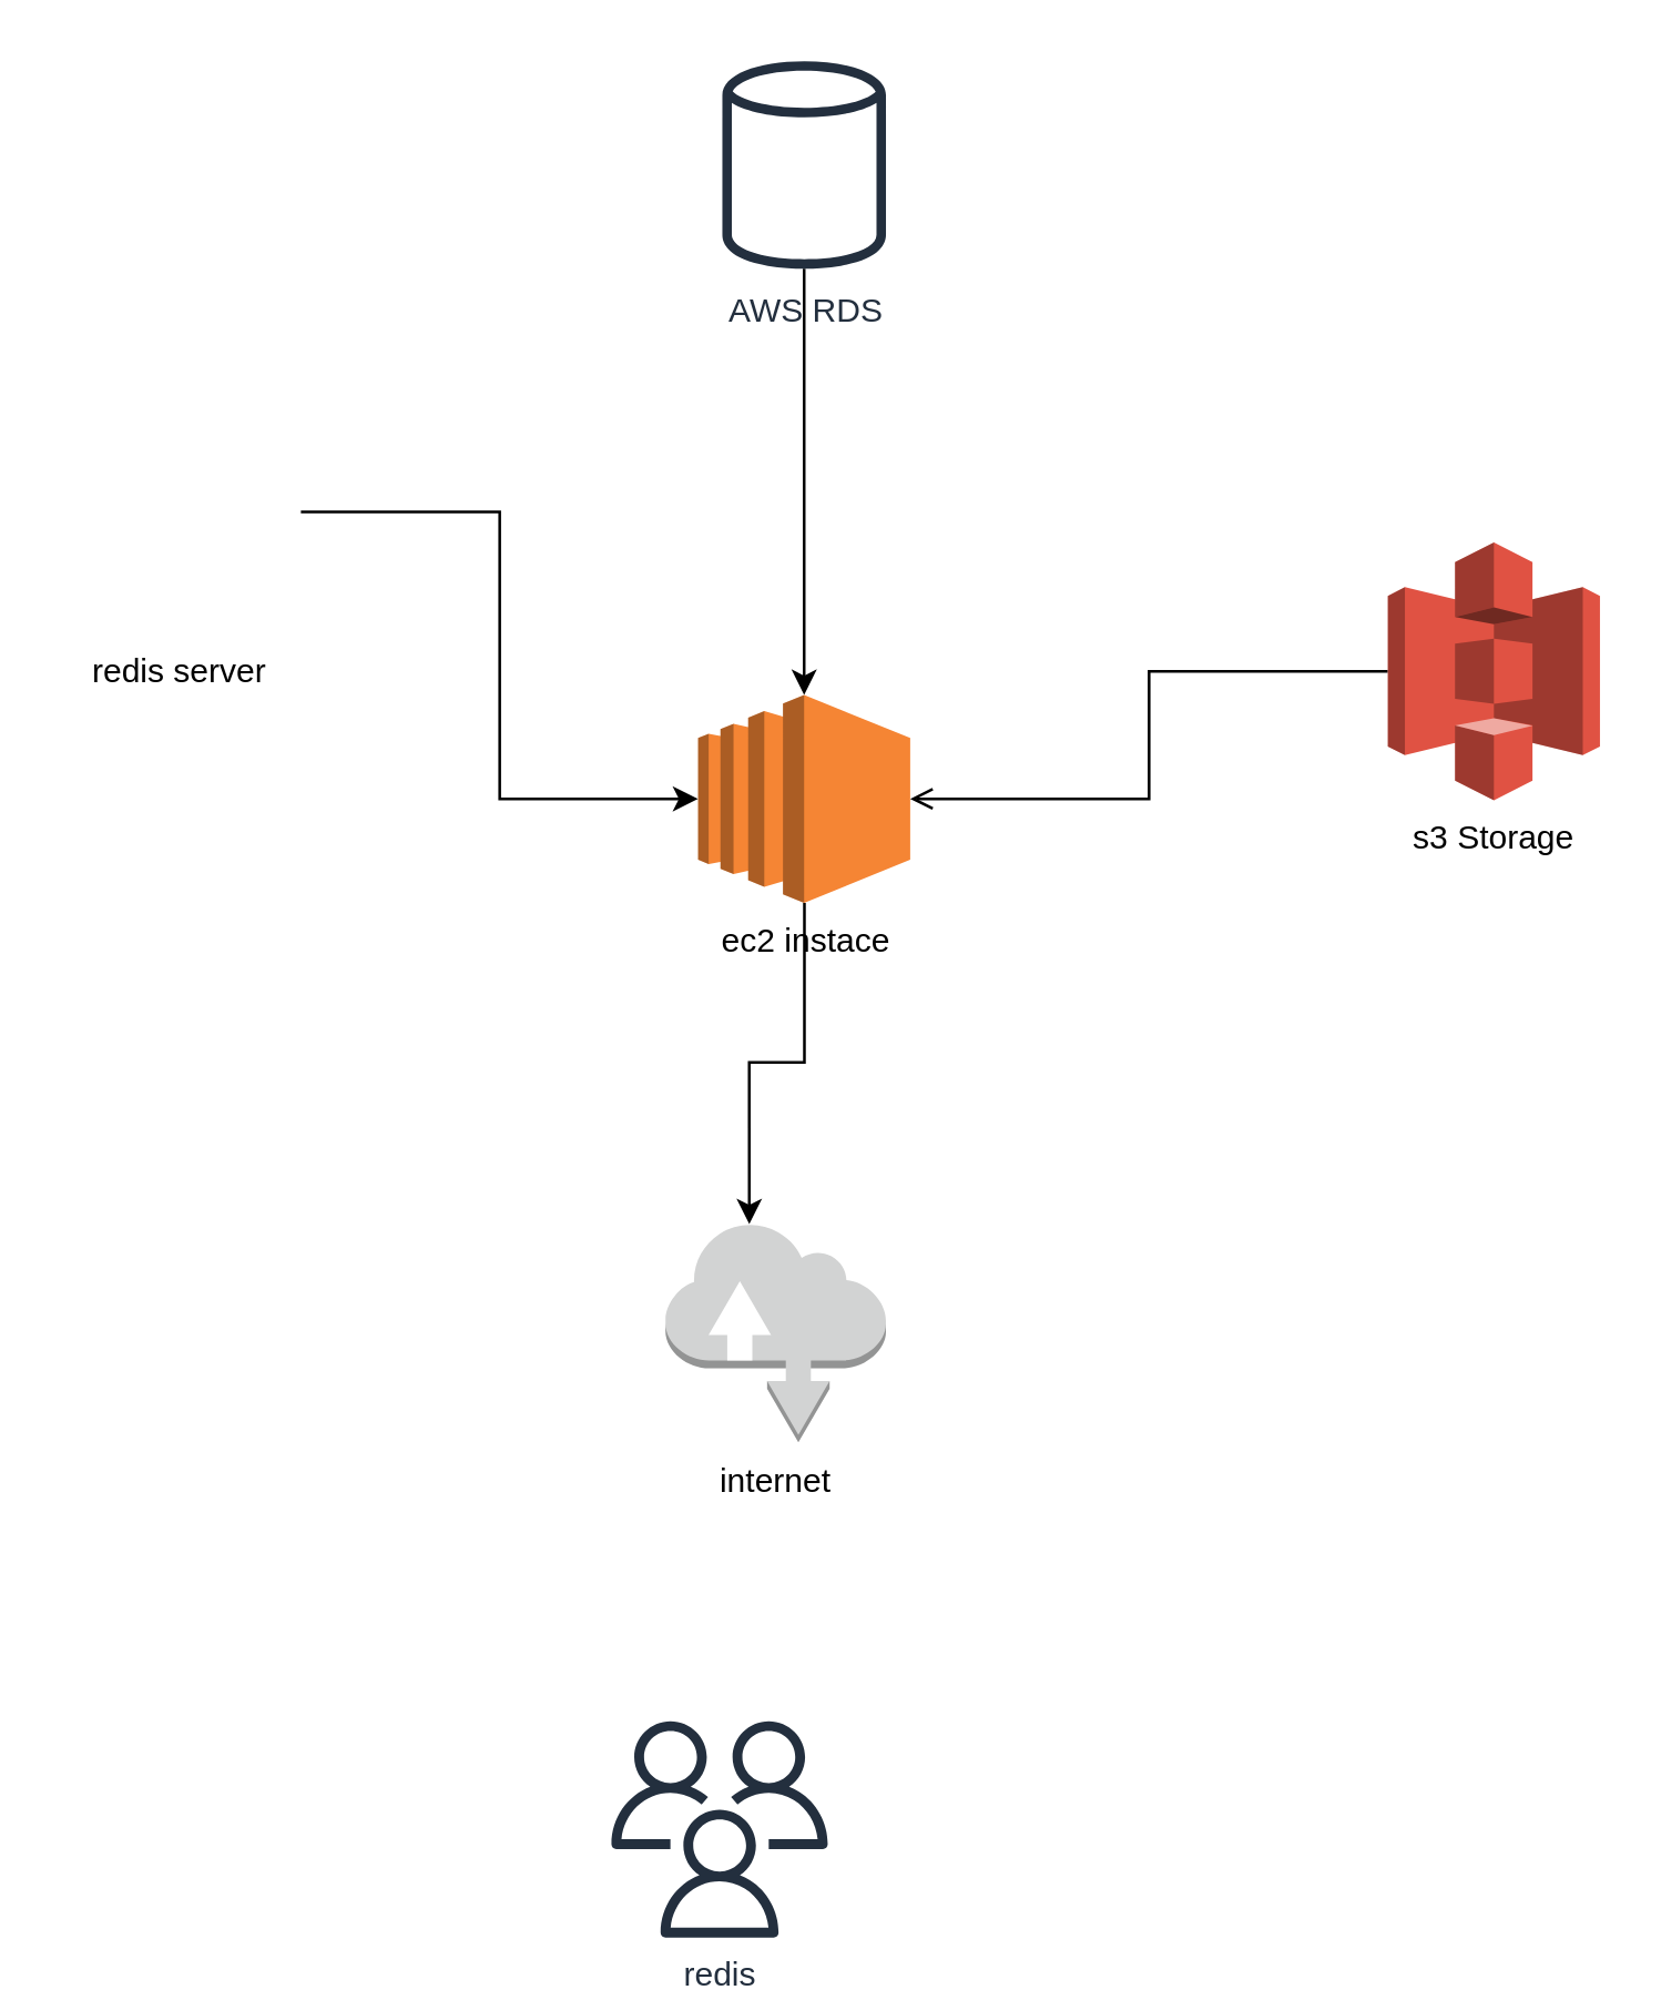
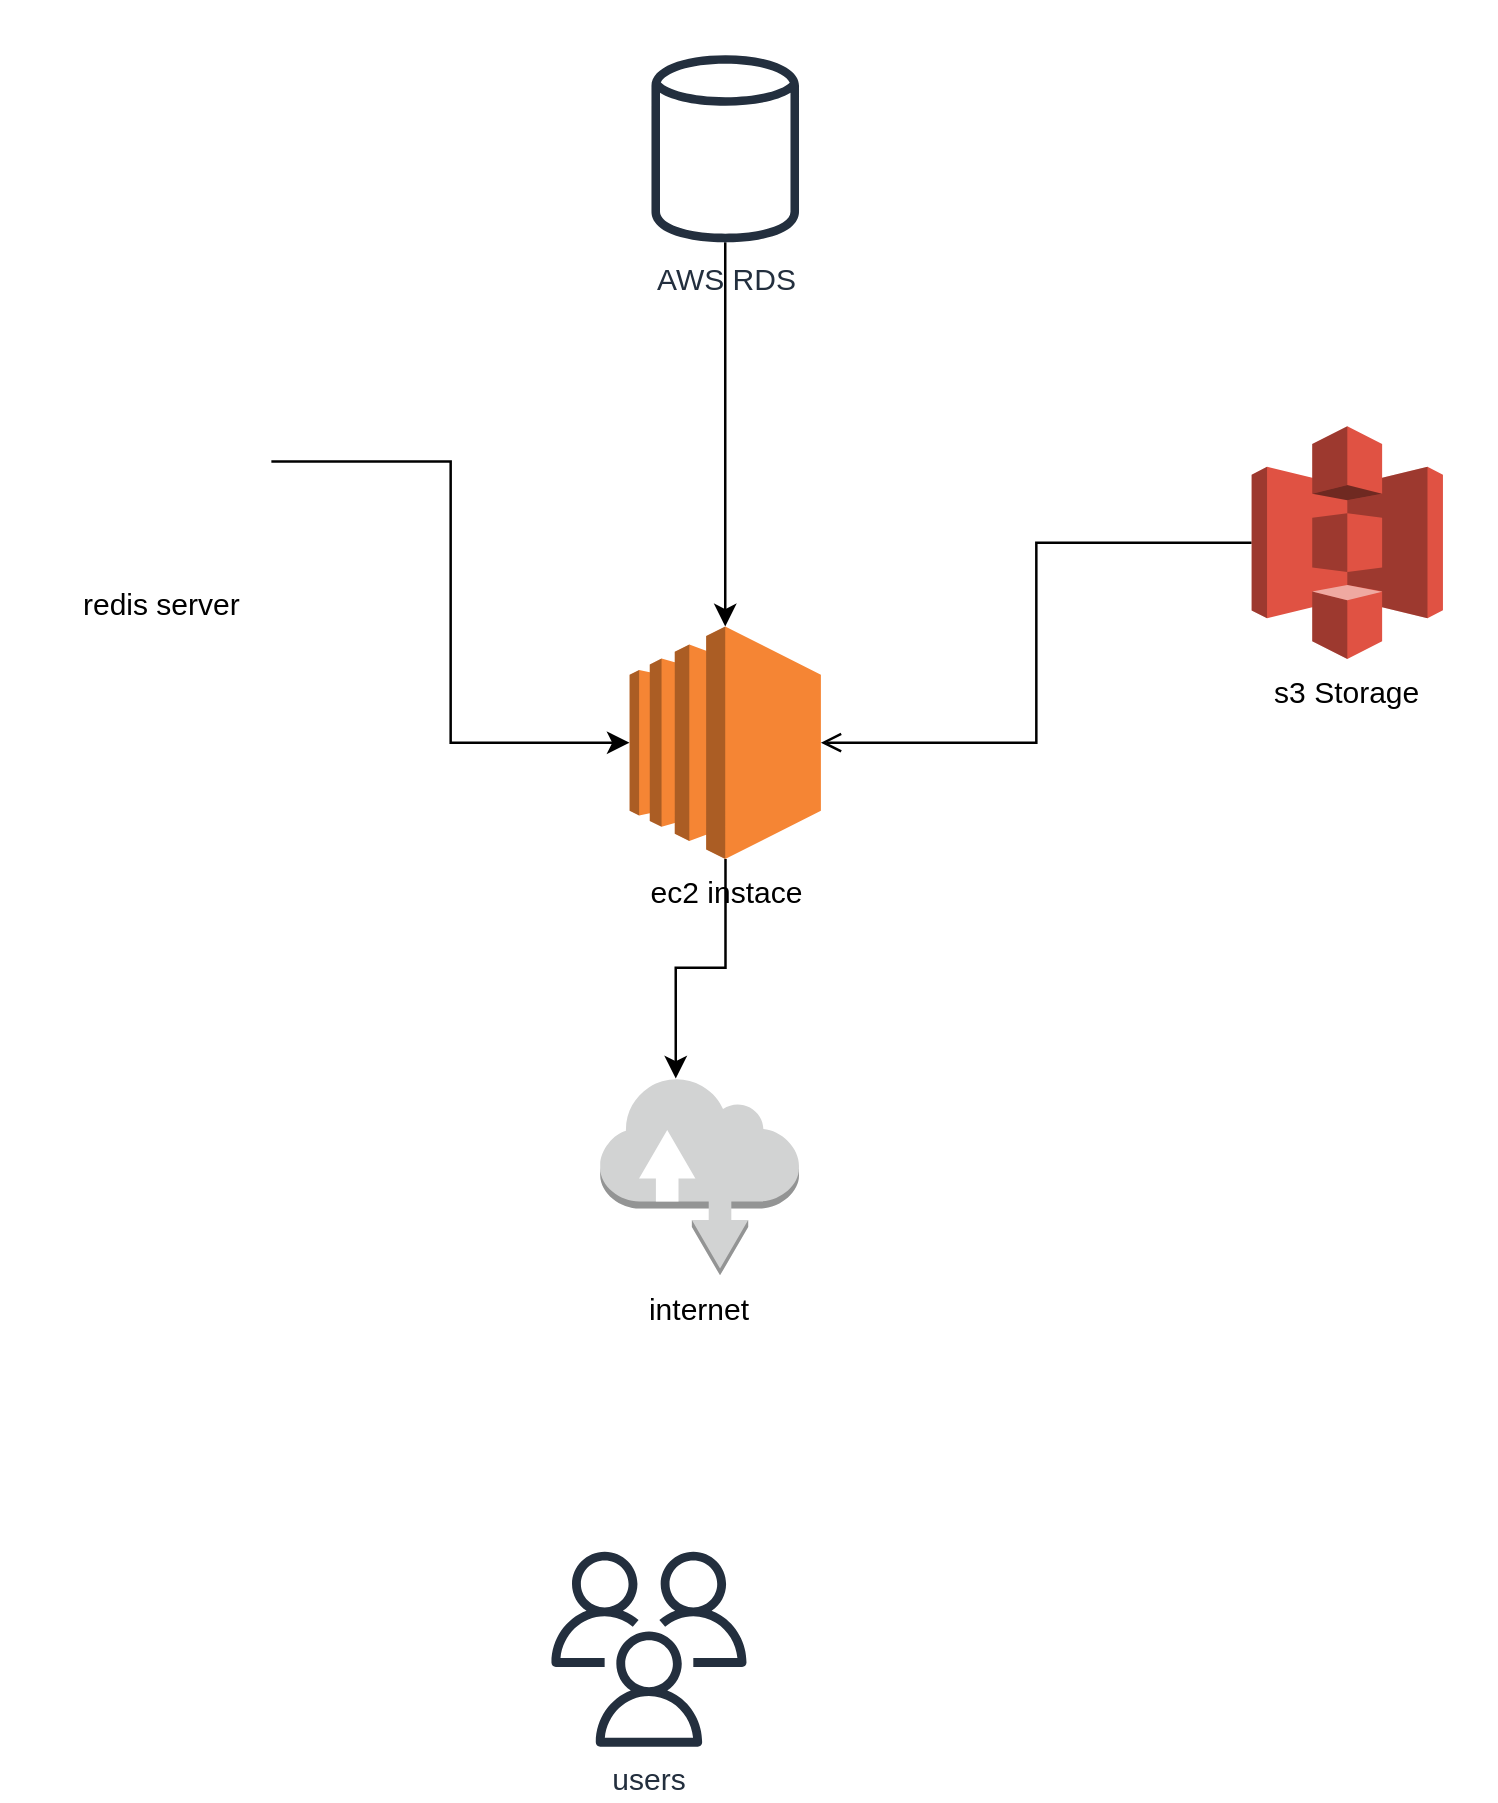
- <mxCell id="6" value="s3 Storage&lt;br&gt;" style="outlineConnect=0;dashed=0;verticalLabelPosition=bottom;verticalAlign=top;align=center;html=1;shape=mxgraph.aws3.s3;fillColor=#E05243;gradientColor=none;" vertex="1" parent="1"><mxGeometry x="500" y="195" width="76.5" height="93" as="geometry" /></mxCell>
+ <mxCell id="6" value="s3 Storage&lt;br&gt;" style="outlineConnect=0;dashed=0;verticalLabelPosition=bottom;verticalAlign=top;align=center;html=1;shape=mxgraph.aws3.s3;fillColor=#E05243;gradientColor=none;" vertex="1" parent="1"><mxGeometry x="500" y="170" width="76.5" height="93" as="geometry" /></mxCell>
- <mxCell id="10" value="ec2 instace" style="outlineConnect=0;dashed=0;verticalLabelPosition=bottom;verticalAlign=top;align=center;html=1;shape=mxgraph.aws3.ec2;fillColor=#F58534;gradientColor=none;" vertex="1" parent="1"><mxGeometry x="251.25" y="250" width="76.5" height="75" as="geometry" /></mxCell>
+ <mxCell id="10" value="ec2 instace" style="outlineConnect=0;dashed=0;verticalLabelPosition=bottom;verticalAlign=top;align=center;html=1;shape=mxgraph.aws3.ec2;fillColor=#F58534;gradientColor=none;" vertex="1" parent="1"><mxGeometry x="251.25" y="250" width="76.5" height="93" as="geometry" /></mxCell>
- <mxCell id="11" value="internet&lt;br&gt;" style="outlineConnect=0;dashed=0;verticalLabelPosition=bottom;verticalAlign=top;align=center;html=1;shape=mxgraph.aws3.internet;fillColor=#D2D3D3;gradientColor=none;" vertex="1" parent="1"><mxGeometry x="239.5" y="440" width="79.5" height="79.5" as="geometry" /></mxCell>
+ <mxCell id="11" value="internet&lt;br&gt;" style="outlineConnect=0;dashed=0;verticalLabelPosition=bottom;verticalAlign=top;align=center;html=1;shape=mxgraph.aws3.internet;fillColor=#D2D3D3;gradientColor=none;" vertex="1" parent="1"><mxGeometry x="239.5" y="430" width="79.5" height="79.5" as="geometry" /></mxCell>
- <mxCell id="2" value="redis&lt;br&gt;" style="outlineConnect=0;fontColor=#232F3E;gradientColor=none;fillColor=#232F3E;strokeColor=none;dashed=0;verticalLabelPosition=bottom;verticalAlign=top;align=center;html=1;fontSize=12;fontStyle=0;aspect=fixed;pointerEvents=1;shape=mxgraph.aws4.users;" vertex="1" parent="1"><mxGeometry x="220" y="620" width="78" height="78" as="geometry" /></mxCell>
+ <mxCell id="2" value="users&lt;br&gt;" style="outlineConnect=0;fontColor=#232F3E;gradientColor=none;fillColor=#232F3E;strokeColor=none;dashed=0;verticalLabelPosition=bottom;verticalAlign=top;align=center;html=1;fontSize=12;fontStyle=0;aspect=fixed;pointerEvents=1;shape=mxgraph.aws4.users;" vertex="1" parent="1"><mxGeometry x="220" y="620" width="78" height="78" as="geometry" /></mxCell>
